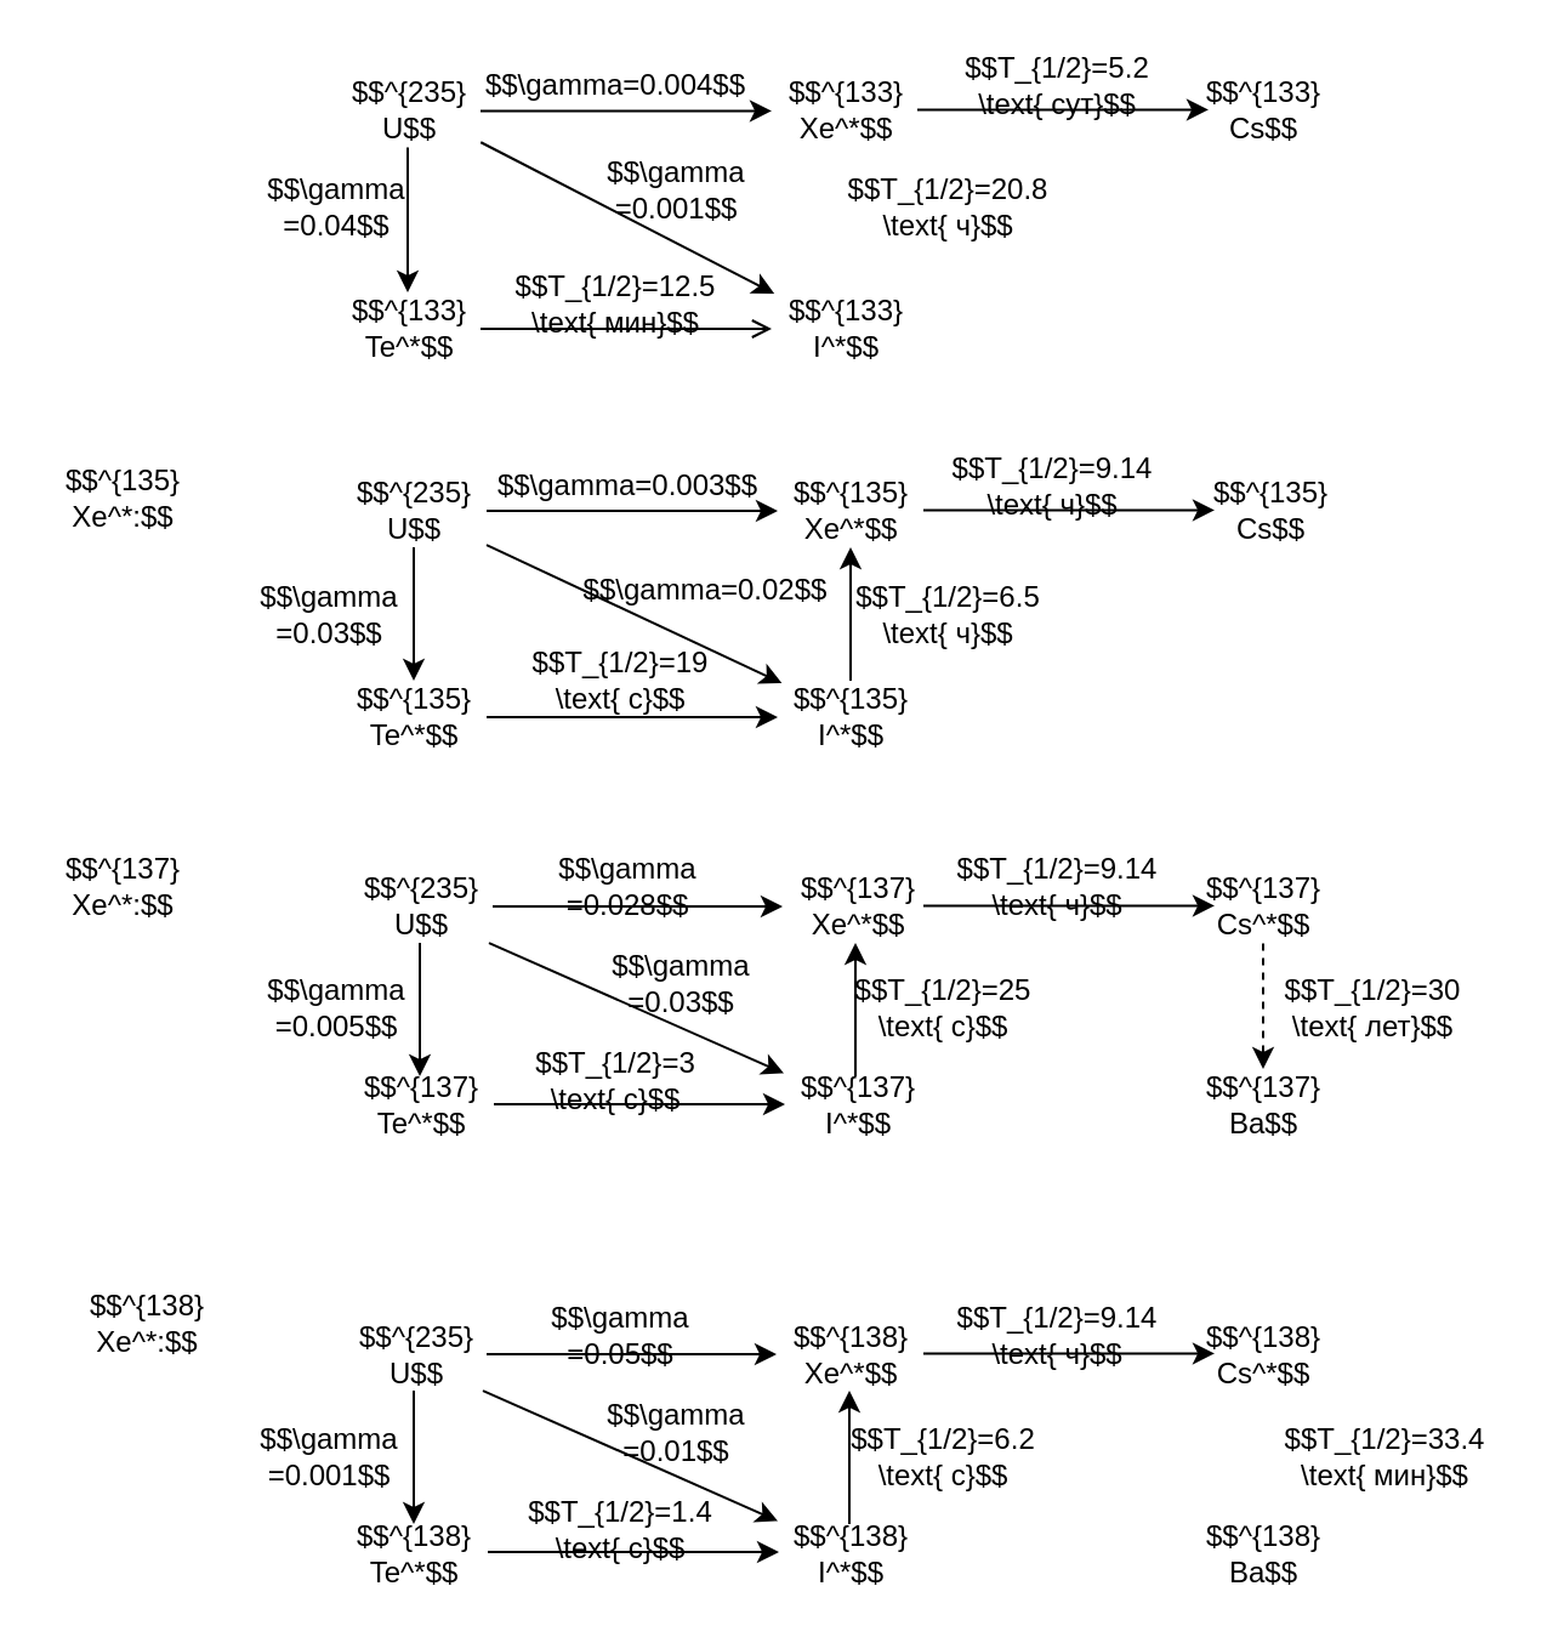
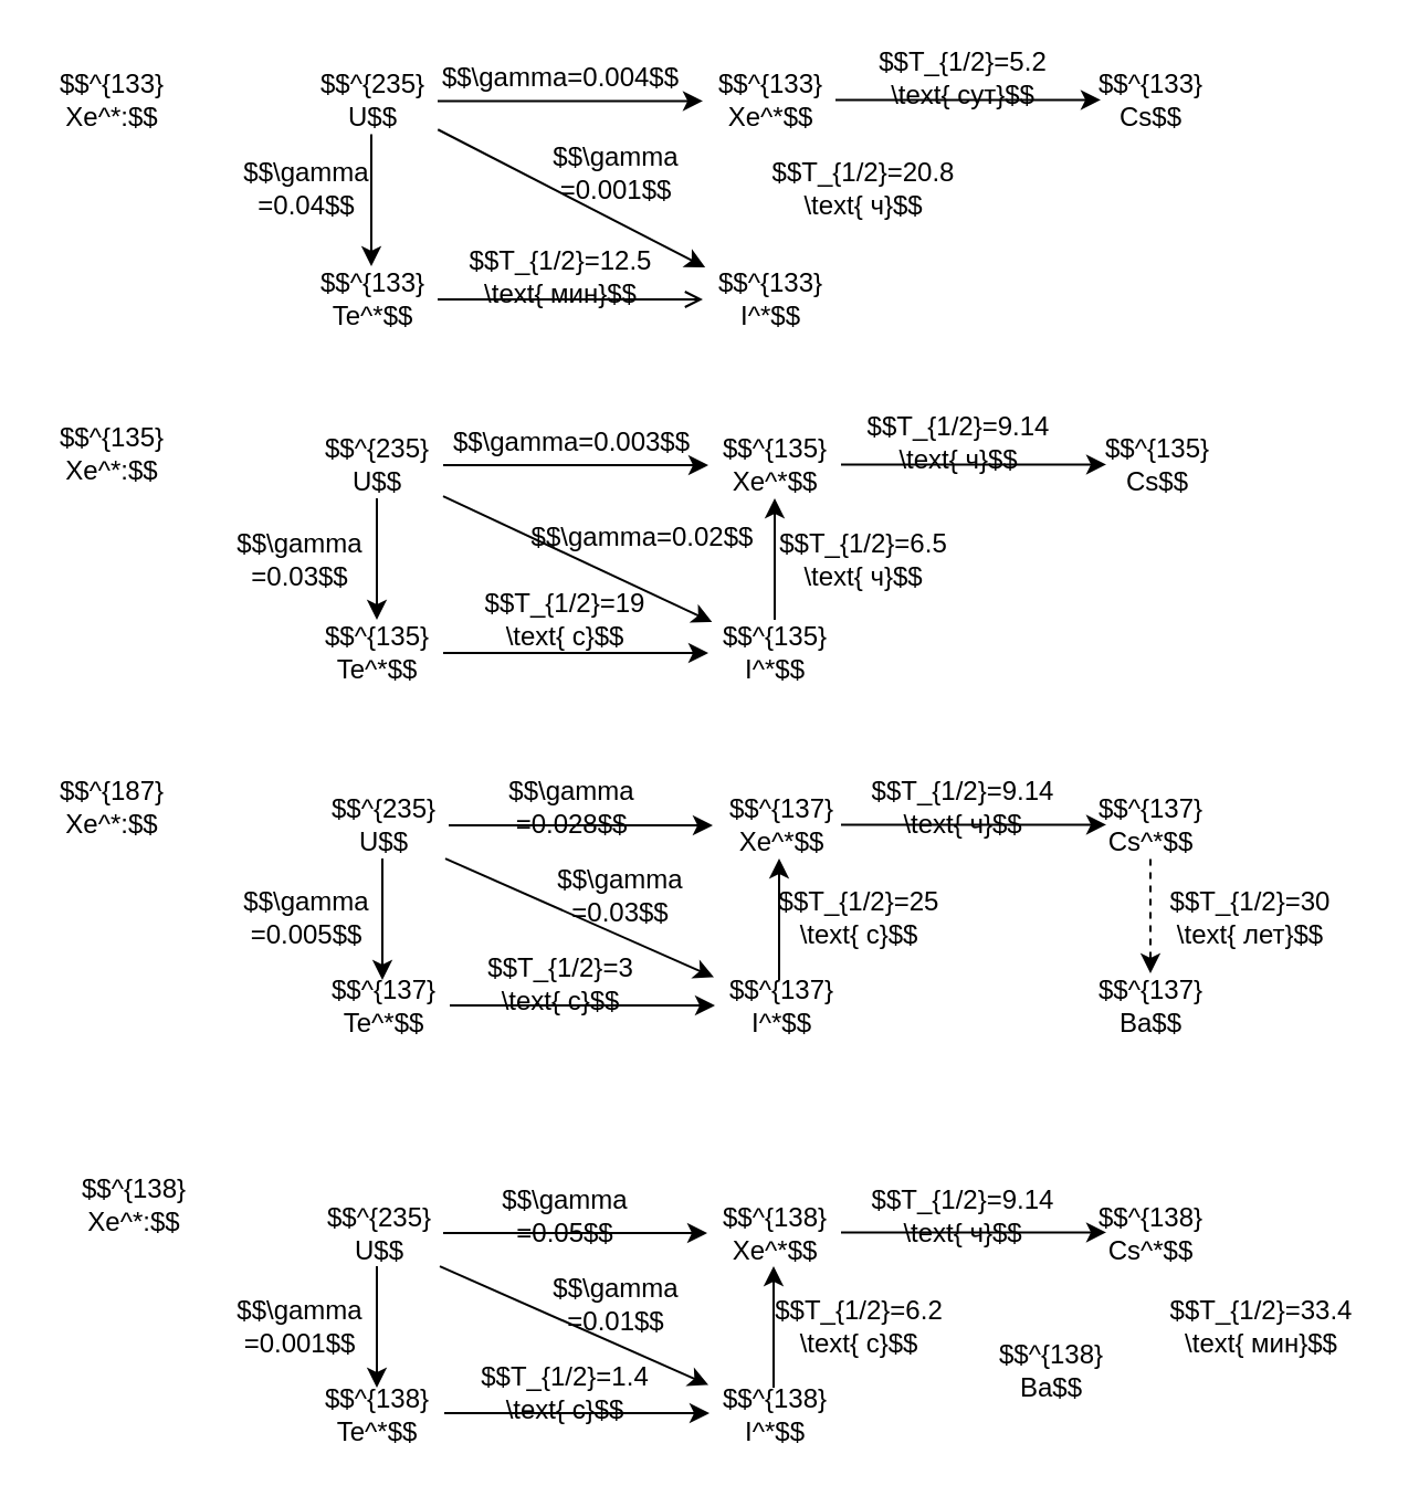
+ <mxCell id="17" value="$$^{133}&lt;br&gt;Xe^*:$$" style="text;html=1;resizable=0;autosize=1;align=center;verticalAlign=middle;points=[];fillColor=none;strokeColor=none;rounded=0;" vertex="1" parent="1"><mxGeometry x="20" y="30" width="60" height="30" as="geometry" /></mxCell>
- <mxCell id="31" value="$$^{137}&lt;br&gt;Xe^*:$$" style="text;html=1;resizable=0;autosize=1;align=center;verticalAlign=middle;points=[];fillColor=none;strokeColor=none;rounded=0;" vertex="1" parent="1"><mxGeometry x="20" y="350" width="60" height="30" as="geometry" /></mxCell>
+ <mxCell id="31" value="$$^{187}&lt;br&gt;Xe^*:$$" style="text;html=1;resizable=0;autosize=1;align=center;verticalAlign=middle;points=[];fillColor=none;strokeColor=none;rounded=0;" vertex="1" parent="1"><mxGeometry x="20" y="350" width="60" height="30" as="geometry" /></mxCell>
- <mxCell id="76" value="$$^{138}&lt;br&gt;Ba$$" style="text;html=1;resizable=0;autosize=1;align=center;verticalAlign=middle;points=[];fillColor=none;strokeColor=none;rounded=0;" vertex="1" parent="1"><mxGeometry x="490" y="624.5" width="60" height="30" as="geometry" /></mxCell>
+ <mxCell id="76" value="$$^{138}&lt;br&gt;Ba$$" style="text;html=1;resizable=0;autosize=1;align=center;verticalAlign=middle;points=[];fillColor=none;strokeColor=none;rounded=0;" vertex="1" parent="1"><mxGeometry x="445" y="604.5" width="60" height="30" as="geometry" /></mxCell>
